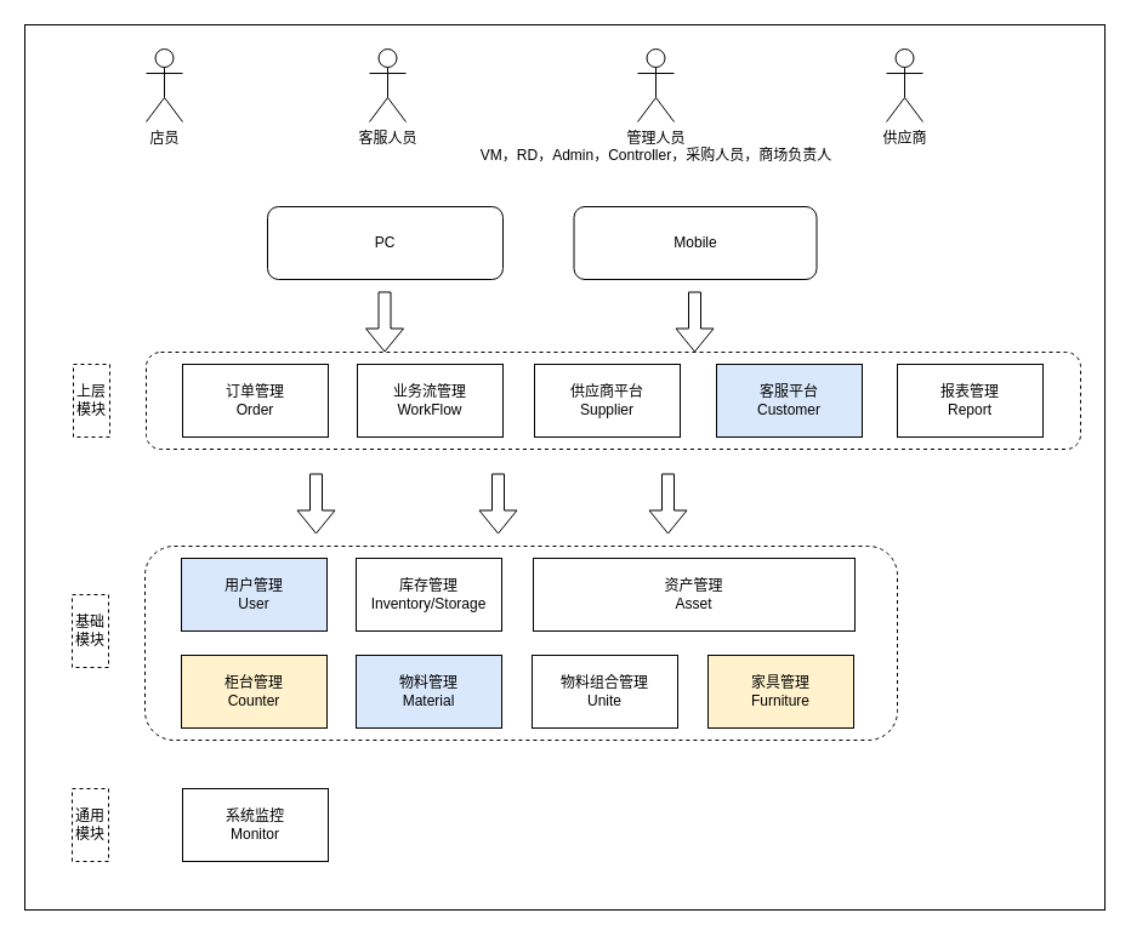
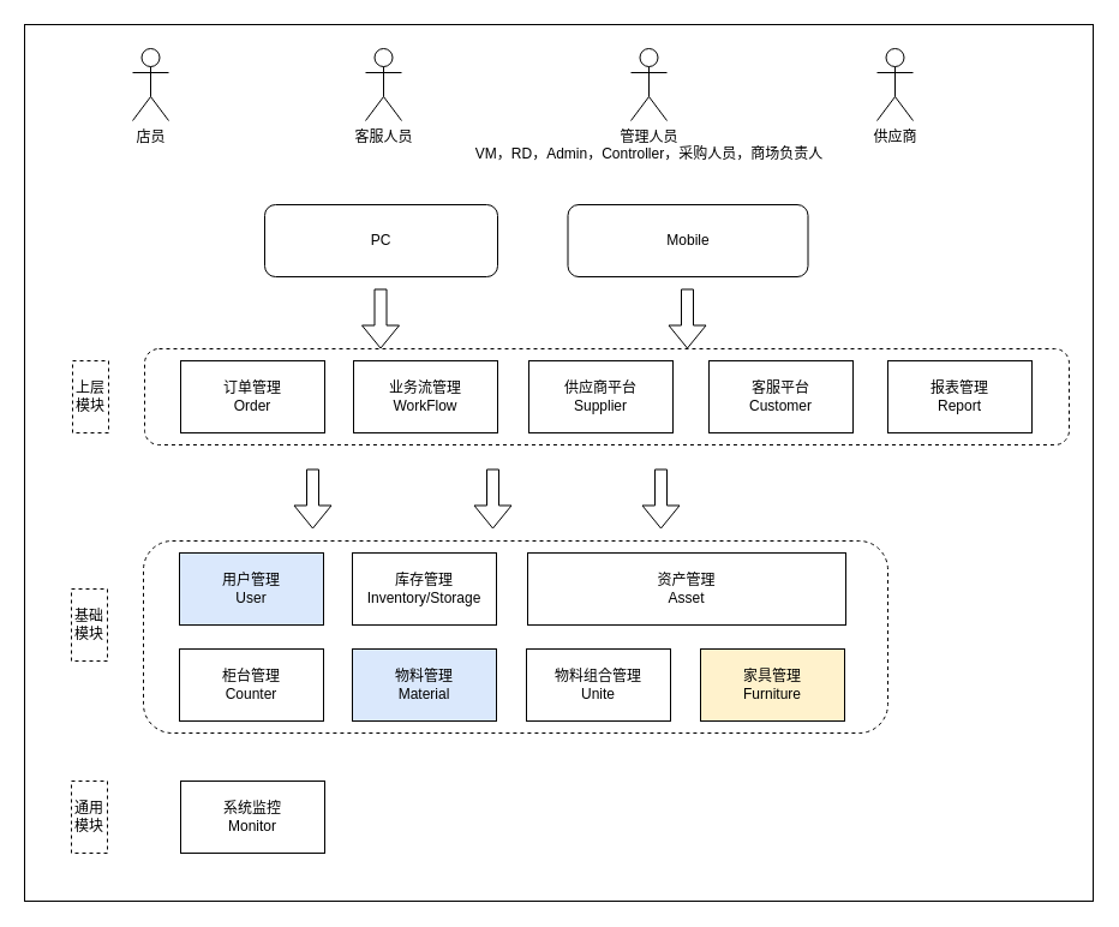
- <mxCell id="17" value="店员" style="shape=umlActor;verticalLabelPosition=bottom;labelBackgroundColor=#ffffff;verticalAlign=top;html=1;outlineConnect=0;fillColor=none;" vertex="1" parent="1"><mxGeometry x="120" y="40" width="30" height="60" as="geometry" /></mxCell>
+ <mxCell id="17" value="店员" style="shape=umlActor;verticalLabelPosition=bottom;labelBackgroundColor=#ffffff;verticalAlign=top;html=1;outlineConnect=0;fillColor=none;" vertex="1" parent="1"><mxGeometry x="110" y="40" width="30" height="60" as="geometry" /></mxCell>
- <mxCell id="21" value="客服平台&lt;br&gt;Customer" style="rounded=0;whiteSpace=wrap;html=1;fillColor=#dae8fc;" vertex="1" parent="1"><mxGeometry x="590" y="300" width="120" height="60" as="geometry" /></mxCell>
+ <mxCell id="21" value="客服平台&lt;br&gt;Customer" style="rounded=0;whiteSpace=wrap;html=1;" vertex="1" parent="1"><mxGeometry x="590" y="300" width="120" height="60" as="geometry" /></mxCell>
- <mxCell id="30" value="柜台管理&lt;br&gt;Counter" style="rounded=0;whiteSpace=wrap;html=1;fillColor=#fff2cc;" vertex="1" parent="1"><mxGeometry x="149" y="540" width="120" height="60" as="geometry" /></mxCell>
+ <mxCell id="30" value="柜台管理&lt;br&gt;Counter" style="rounded=0;whiteSpace=wrap;html=1;" vertex="1" parent="1"><mxGeometry x="149" y="540" width="120" height="60" as="geometry" /></mxCell>
